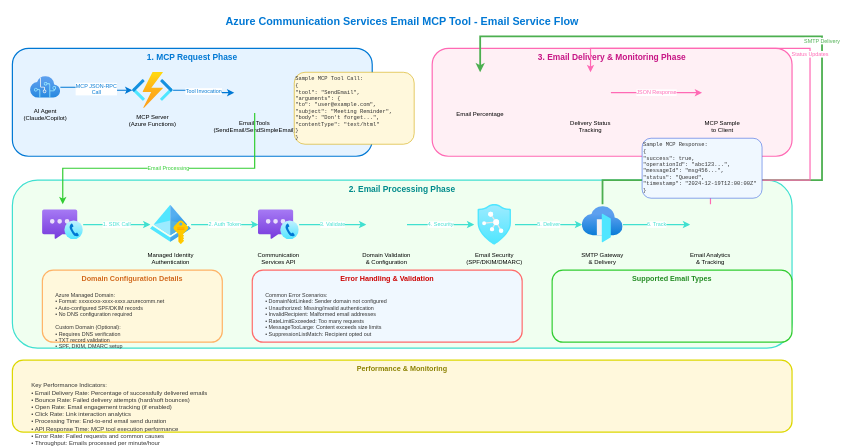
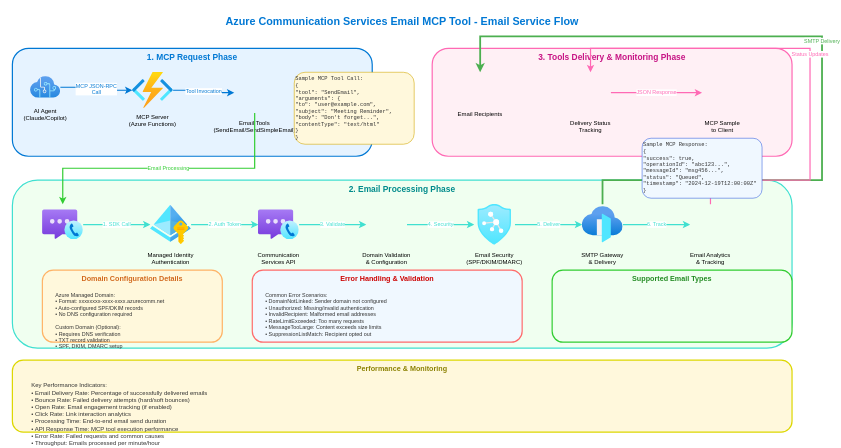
- <mxCell id="35" value="3. Email Delivery &amp; Monitoring Phase" style="rounded=1;whiteSpace=wrap;html=1;fillColor=#FFF0F5;strokeColor=#FF69B4;strokeWidth=2;fontStyle=1;fontSize=14;fontColor=#C71585;verticalAlign=top;" vertex="1" parent="1"><mxGeometry x="720" y="80" width="600" height="180" as="geometry" /></mxCell>
+ <mxCell id="35" value="3. Tools Delivery &amp; Monitoring Phase" style="rounded=1;whiteSpace=wrap;html=1;fillColor=#FFF0F5;strokeColor=#FF69B4;strokeWidth=2;fontStyle=1;fontSize=14;fontColor=#C71585;verticalAlign=top;" vertex="1" parent="1"><mxGeometry x="720" y="80" width="600" height="180" as="geometry" /></mxCell>
- <mxCell id="37" value="Email Percentage" style="text;html=1;strokeColor=none;fillColor=none;align=center;verticalAlign=middle;whiteSpace=wrap;rounded=0;fontSize=10;" vertex="1" parent="1"><mxGeometry x="750" y="175" width="100" height="30" as="geometry" /></mxCell>
+ <mxCell id="37" value="Email Recipients" style="text;html=1;strokeColor=none;fillColor=none;align=center;verticalAlign=middle;whiteSpace=wrap;rounded=0;fontSize=10;" vertex="1" parent="1"><mxGeometry x="750" y="175" width="100" height="30" as="geometry" /></mxCell>
